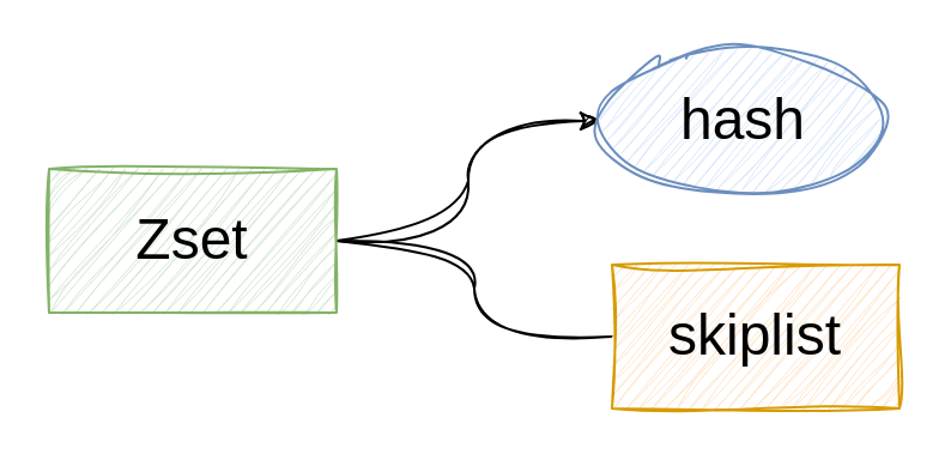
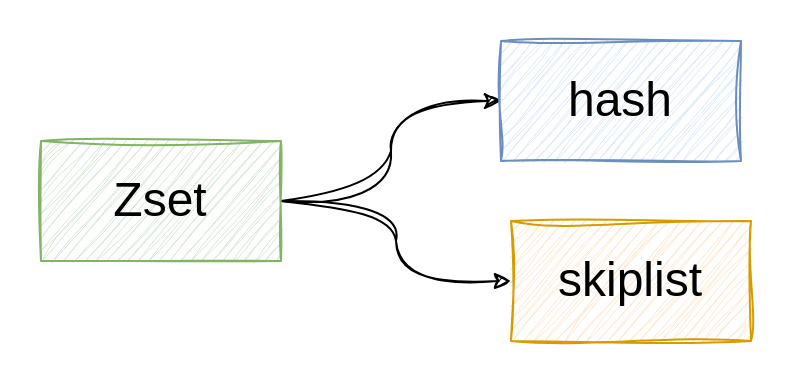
- <mxCell id="5" value="&lt;font style=&quot;font-size: 24px;&quot;&gt;hash&lt;/font&gt;" style="ellipse;whiteSpace=wrap;html=1;sketch=1;curveFitting=1;jiggle=2;fillColor=#dae8fc;strokeColor=#6c8ebf;" vertex="1" parent="1"><mxGeometry x="250" y="20" width="120" height="60" as="geometry" /></mxCell>
+ <mxCell id="5" value="&lt;font style=&quot;font-size: 24px;&quot;&gt;hash&lt;/font&gt;" style="rounded=0;whiteSpace=wrap;html=1;sketch=1;curveFitting=1;jiggle=2;fillColor=#dae8fc;strokeColor=#6c8ebf;" vertex="1" parent="1"><mxGeometry x="250" y="20" width="120" height="60" as="geometry" /></mxCell>
- <mxCell id="3" style="edgeStyle=orthogonalEdgeStyle;rounded=0;orthogonalLoop=1;jettySize=auto;html=1;exitX=1;exitY=0.5;exitDx=0;exitDy=0;entryX=0;entryY=0.5;entryDx=0;entryDy=0;curved=1;sketch=1;curveFitting=1;jiggle=2;endArrow=none;" edge="1" parent="1" source="4" target="6"><mxGeometry relative="1" as="geometry" /></mxCell>
+ <mxCell id="3" style="edgeStyle=orthogonalEdgeStyle;rounded=0;orthogonalLoop=1;jettySize=auto;html=1;exitX=1;exitY=0.5;exitDx=0;exitDy=0;entryX=0;entryY=0.5;entryDx=0;entryDy=0;curved=1;sketch=1;curveFitting=1;jiggle=2;" edge="1" parent="1" source="4" target="6"><mxGeometry relative="1" as="geometry" /></mxCell>
